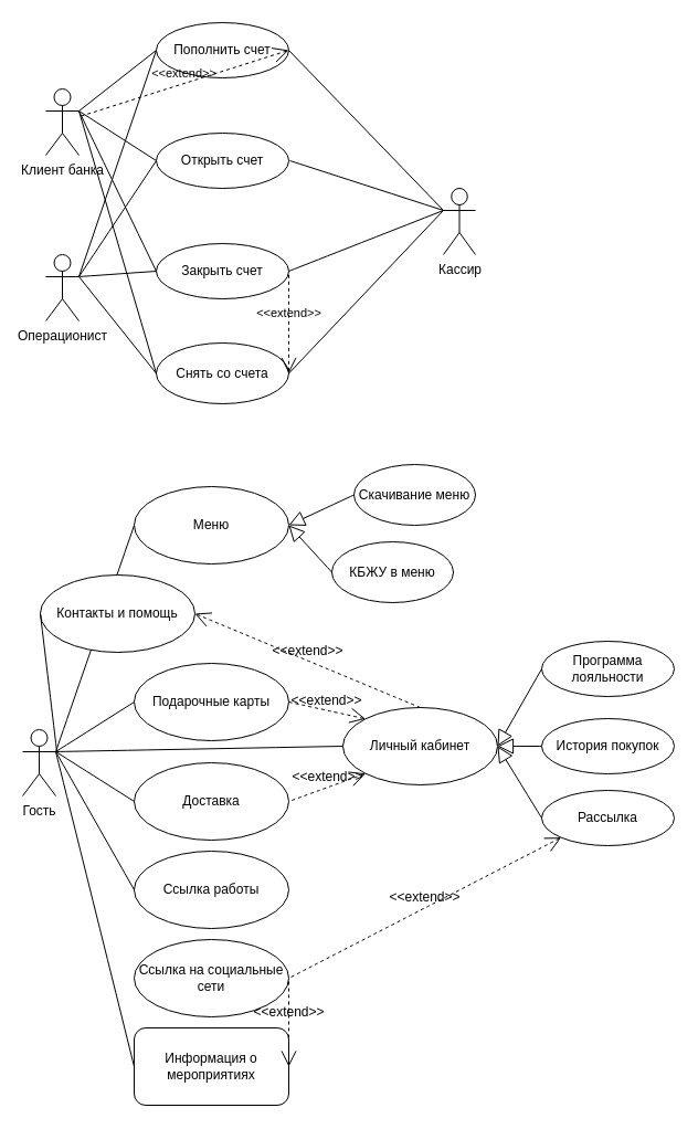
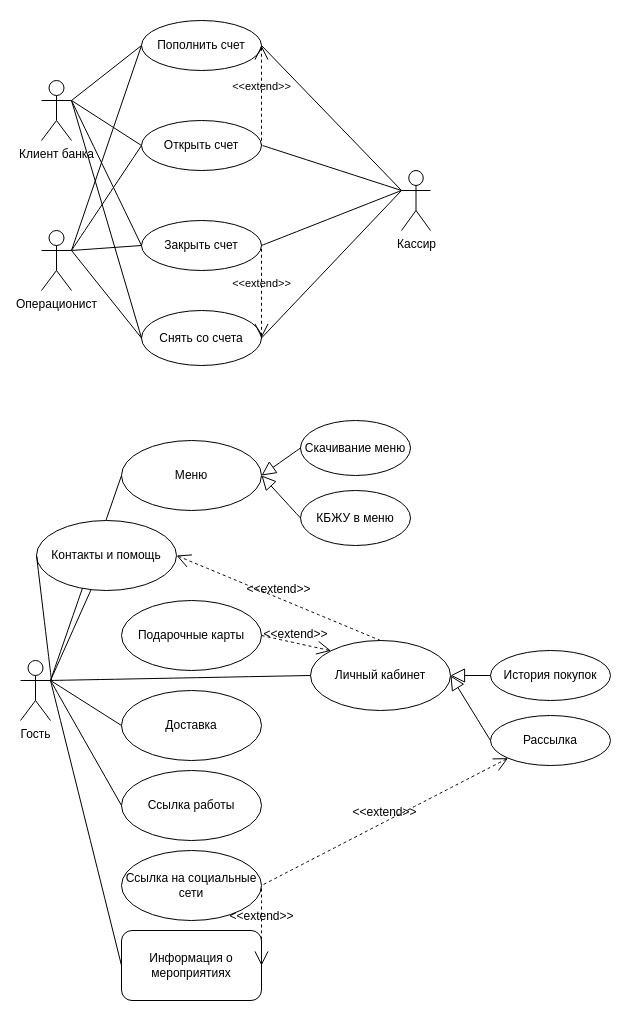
- <mxCell id="12" value="&amp;lt;&amp;lt;extend&amp;gt;&amp;gt;" style="edgeStyle=none;html=1;startArrow=open;endArrow=none;startSize=12;verticalAlign=bottom;dashed=1;labelBackgroundColor=none;exitX=1;exitY=0.5;exitDx=0;exitDy=0;" parent="1" source="5" target="3" edge="1"><mxGeometry width="160" relative="1" as="geometry"><mxPoint x="231" y="290" as="sourcePoint" /><mxPoint x="391" y="290" as="targetPoint" /></mxGeometry></mxCell>
+ <mxCell id="12" value="&amp;lt;&amp;lt;extend&amp;gt;&amp;gt;" style="edgeStyle=none;html=1;startArrow=open;endArrow=none;startSize=12;verticalAlign=bottom;dashed=1;labelBackgroundColor=none;entryX=1;entryY=0.5;entryDx=0;entryDy=0;exitX=1;exitY=0.5;exitDx=0;exitDy=0;" parent="1" source="5" target="11" edge="1"><mxGeometry width="160" relative="1" as="geometry"><mxPoint x="231" y="290" as="sourcePoint" /><mxPoint x="391" y="290" as="targetPoint" /></mxGeometry></mxCell>
- <mxCell id="43" value="Скачивание меню" style="ellipse;whiteSpace=wrap;html=1;" vertex="1" parent="1"><mxGeometry x="320" y="420" width="110" height="55" as="geometry" /></mxCell>
+ <mxCell id="43" value="Скачивание меню" style="ellipse;whiteSpace=wrap;html=1;" vertex="1" parent="1"><mxGeometry x="300" y="420" width="110" height="55" as="geometry" /></mxCell>
- <mxCell id="29" value="Программа лояльности" style="ellipse;whiteSpace=wrap;html=1;" vertex="1" parent="1"><mxGeometry x="490" y="580" width="120" height="50" as="geometry" /></mxCell>
- <mxCell id="30" value="" style="edgeStyle=none;html=1;endArrow=block;endFill=0;endSize=12;verticalAlign=bottom;rounded=0;fontSize=12;curved=1;exitX=0;exitY=0.5;exitDx=0;exitDy=0;entryX=1;entryY=0.5;entryDx=0;entryDy=0;" edge="1" parent="1" source="29" target="25"><mxGeometry width="160" relative="1" as="geometry"><mxPoint x="310" y="870" as="sourcePoint" /><mxPoint x="470" y="870" as="targetPoint" /></mxGeometry></mxCell>
- <mxCell id="36" value="" style="edgeStyle=none;html=1;endArrow=none;verticalAlign=bottom;rounded=0;fontSize=12;startSize=8;endSize=8;curved=1;exitX=1;exitY=0.333;exitDx=0;exitDy=0;exitPerimeter=0;entryX=0;entryY=0.5;entryDx=0;entryDy=0;" edge="1" parent="1" source="24" target="35"><mxGeometry width="160" relative="1" as="geometry"><mxPoint x="130" y="950" as="sourcePoint" /><mxPoint x="290" y="950" as="targetPoint" /></mxGeometry></mxCell>
+ <mxCell id="36" value="" style="edgeStyle=none;html=1;endArrow=none;verticalAlign=bottom;rounded=0;fontSize=12;startSize=8;endSize=8;curved=1;exitX=1;exitY=0.333;exitDx=0;exitDy=0;exitPerimeter=0;" edge="1" parent="1" source="24" target="45"><mxGeometry width="160" relative="1" as="geometry"><mxPoint x="130" y="950" as="sourcePoint" /><mxPoint x="290" y="950" as="targetPoint" /></mxGeometry></mxCell>
- <mxCell id="37" value="&amp;lt;&amp;lt;extend&amp;gt;&amp;gt;" style="edgeStyle=none;html=1;startArrow=open;endArrow=none;startSize=12;verticalAlign=bottom;dashed=1;labelBackgroundColor=none;rounded=0;fontSize=12;curved=1;exitX=0;exitY=1;exitDx=0;exitDy=0;entryX=1;entryY=0.5;entryDx=0;entryDy=0;" edge="1" parent="1" source="25" target="27"><mxGeometry width="160" relative="1" as="geometry"><mxPoint x="310" y="870" as="sourcePoint" /><mxPoint x="450" y="780" as="targetPoint" /></mxGeometry></mxCell>
